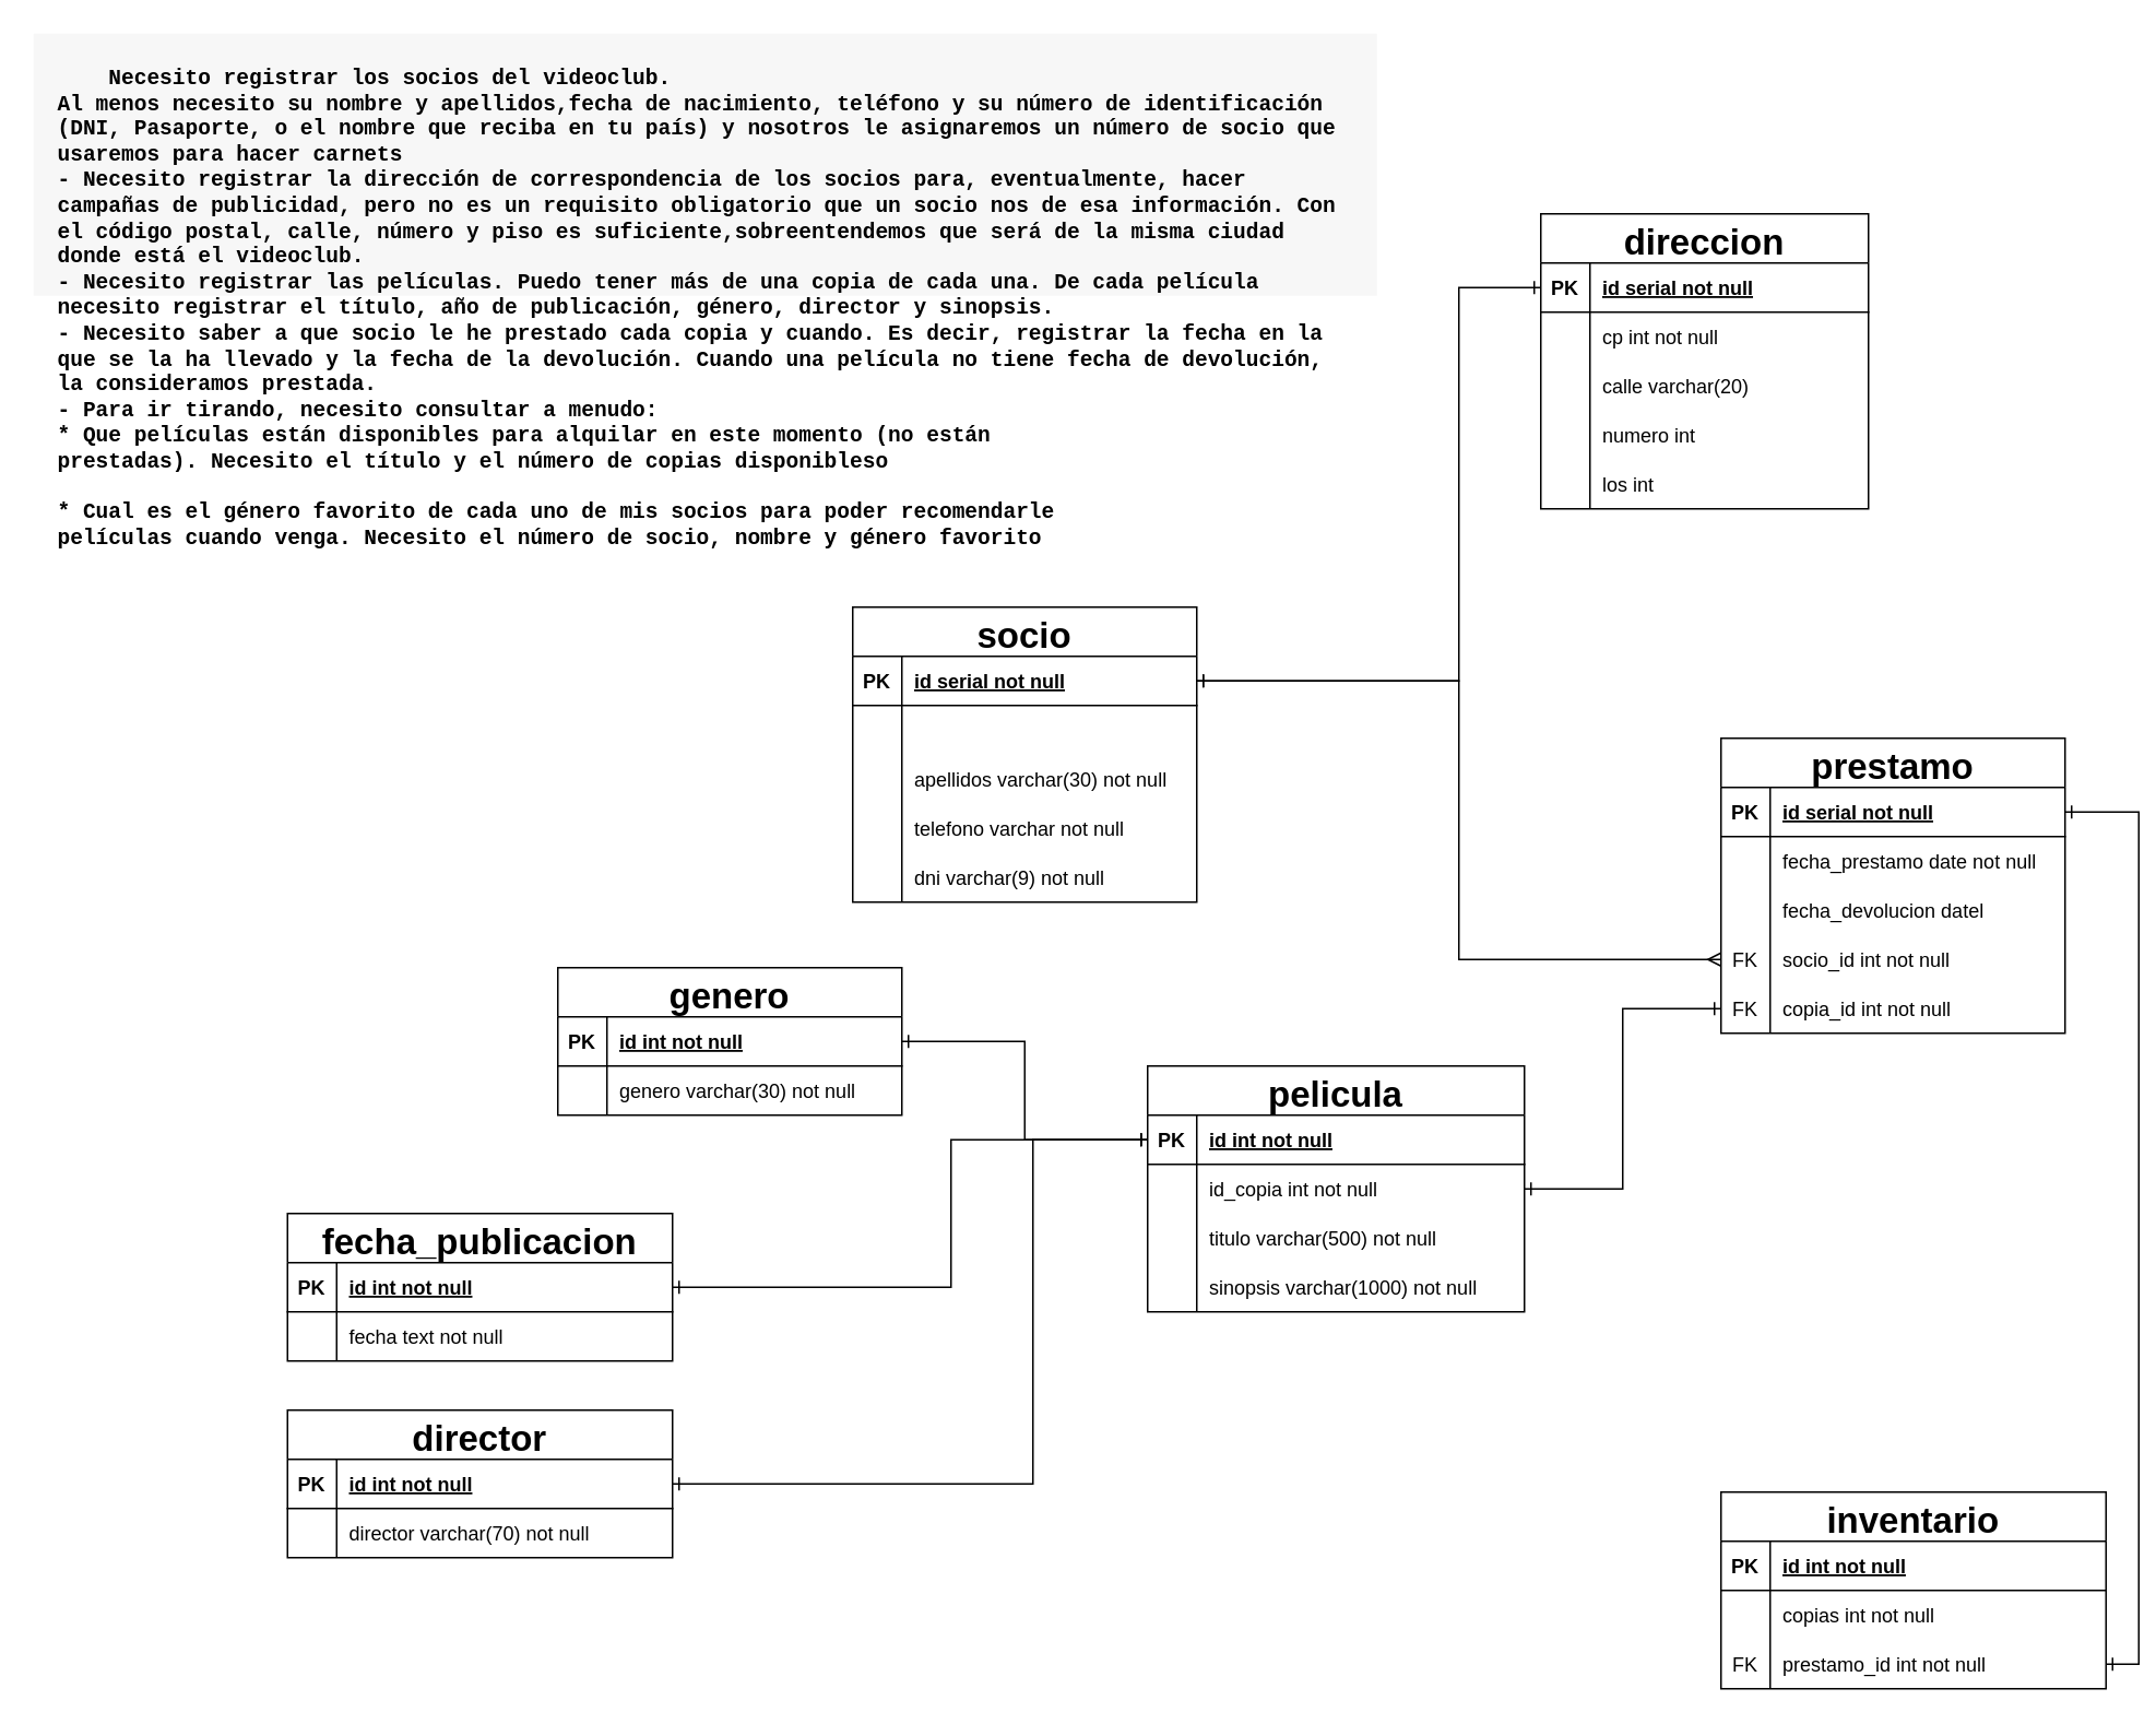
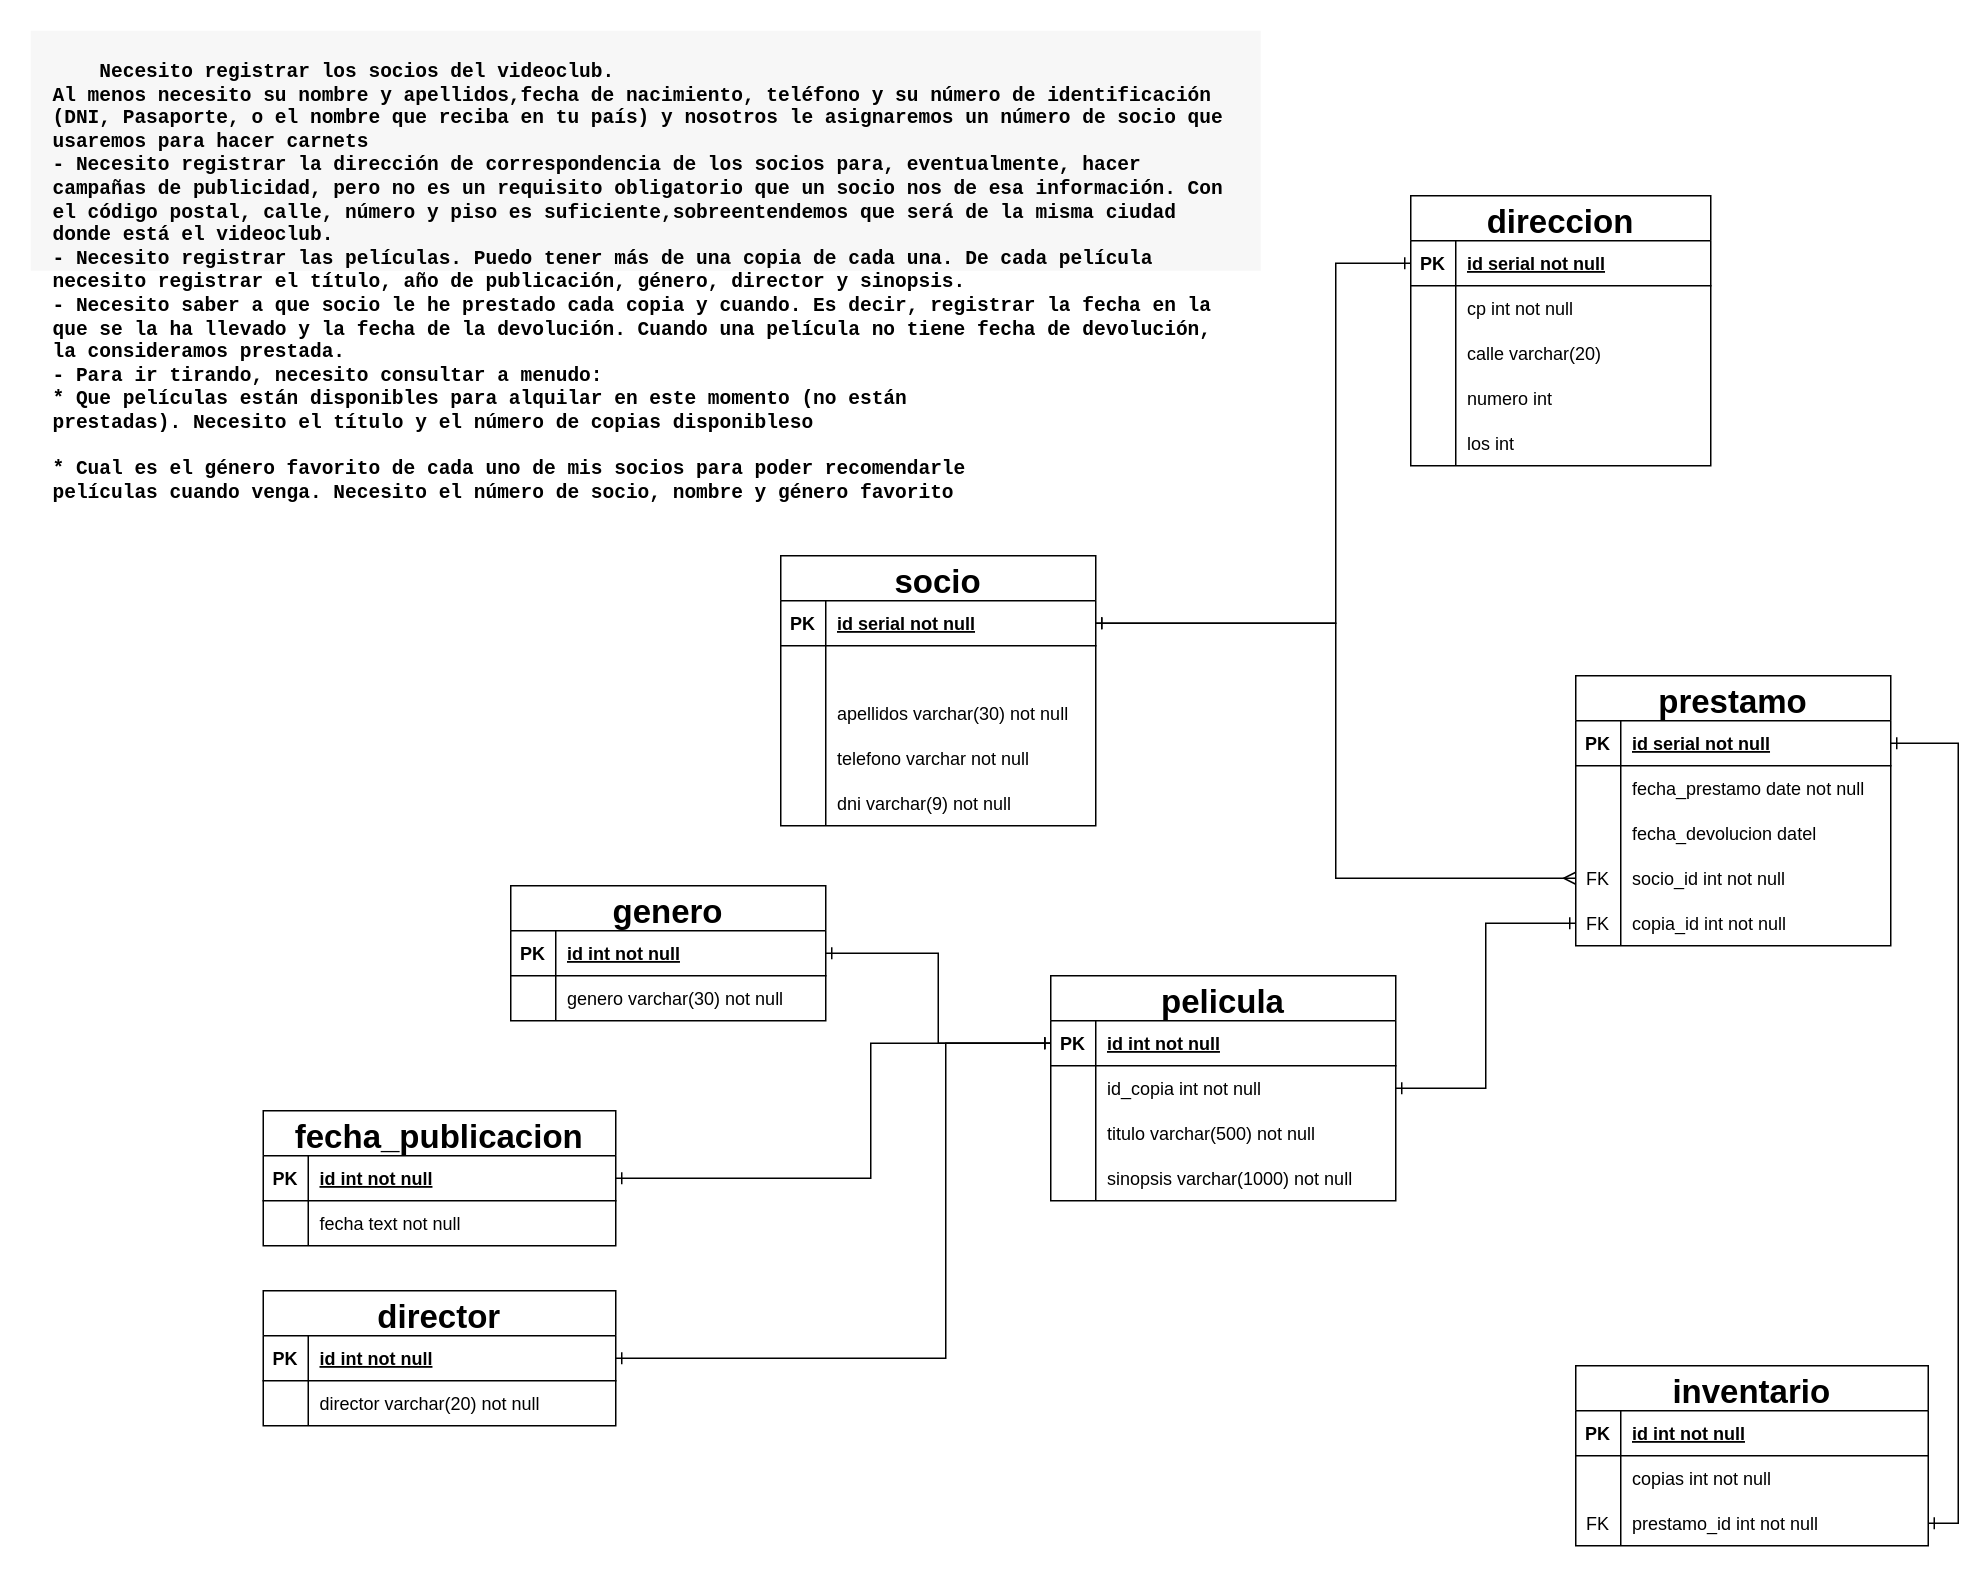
- <mxCell id="86" value="director varchar(70) not null" style="shape=partialRectangle;overflow=hidden;connectable=0;fillColor=none;top=0;left=0;bottom=0;right=0;align=left;spacingLeft=6;" vertex="1" parent="84"><mxGeometry x="30" width="205" height="30" as="geometry"><mxRectangle width="205" height="30" as="alternateBounds" /></mxGeometry></mxCell>
+ <mxCell id="86" value="director varchar(20) not null" style="shape=partialRectangle;overflow=hidden;connectable=0;fillColor=none;top=0;left=0;bottom=0;right=0;align=left;spacingLeft=6;" vertex="1" parent="84"><mxGeometry x="30" width="205" height="30" as="geometry"><mxRectangle width="205" height="30" as="alternateBounds" /></mxGeometry></mxCell>
